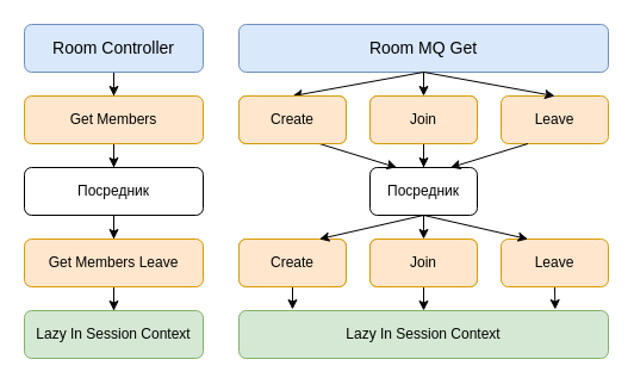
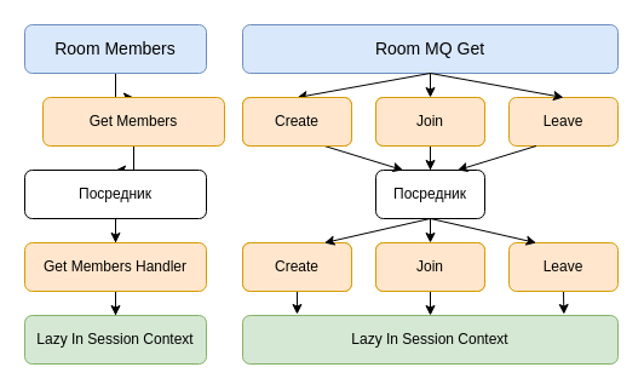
- <mxCell id="4" value="&lt;span style=&quot;font-size: 14px&quot;&gt;Room Controller&lt;/span&gt;" style="rounded=1;whiteSpace=wrap;html=1;fillColor=#dae8fc;strokeColor=#6c8ebf;" parent="1" vertex="1"><mxGeometry x="20" y="20" width="150" height="40" as="geometry" /></mxCell>
+ <mxCell id="4" value="&lt;span style=&quot;font-size: 14px&quot;&gt;Room Members&lt;/span&gt;" style="rounded=1;whiteSpace=wrap;html=1;fillColor=#dae8fc;strokeColor=#6c8ebf;" parent="1" vertex="1"><mxGeometry x="20" y="20" width="150" height="40" as="geometry" /></mxCell>
- <mxCell id="6" value="Get Members" style="whiteSpace=wrap;html=1;rounded=1;fillColor=#ffe6cc;strokeColor=#d79b00;" parent="1" vertex="1"><mxGeometry x="20" y="80" width="150" height="40" as="geometry" /></mxCell>
+ <mxCell id="6" value="Get Members" style="whiteSpace=wrap;html=1;rounded=1;fillColor=#ffe6cc;strokeColor=#d79b00;" parent="1" vertex="1"><mxGeometry x="35" y="80" width="150" height="40" as="geometry" /></mxCell>
- <mxCell id="10" value="Get Members Leave" style="whiteSpace=wrap;html=1;rounded=1;fillColor=#ffe6cc;strokeColor=#d79b00;" parent="1" vertex="1"><mxGeometry x="20" y="200" width="150" height="40" as="geometry" /></mxCell>
+ <mxCell id="10" value="Get Members Handler" style="whiteSpace=wrap;html=1;rounded=1;fillColor=#ffe6cc;strokeColor=#d79b00;" parent="1" vertex="1"><mxGeometry x="20" y="200" width="150" height="40" as="geometry" /></mxCell>
